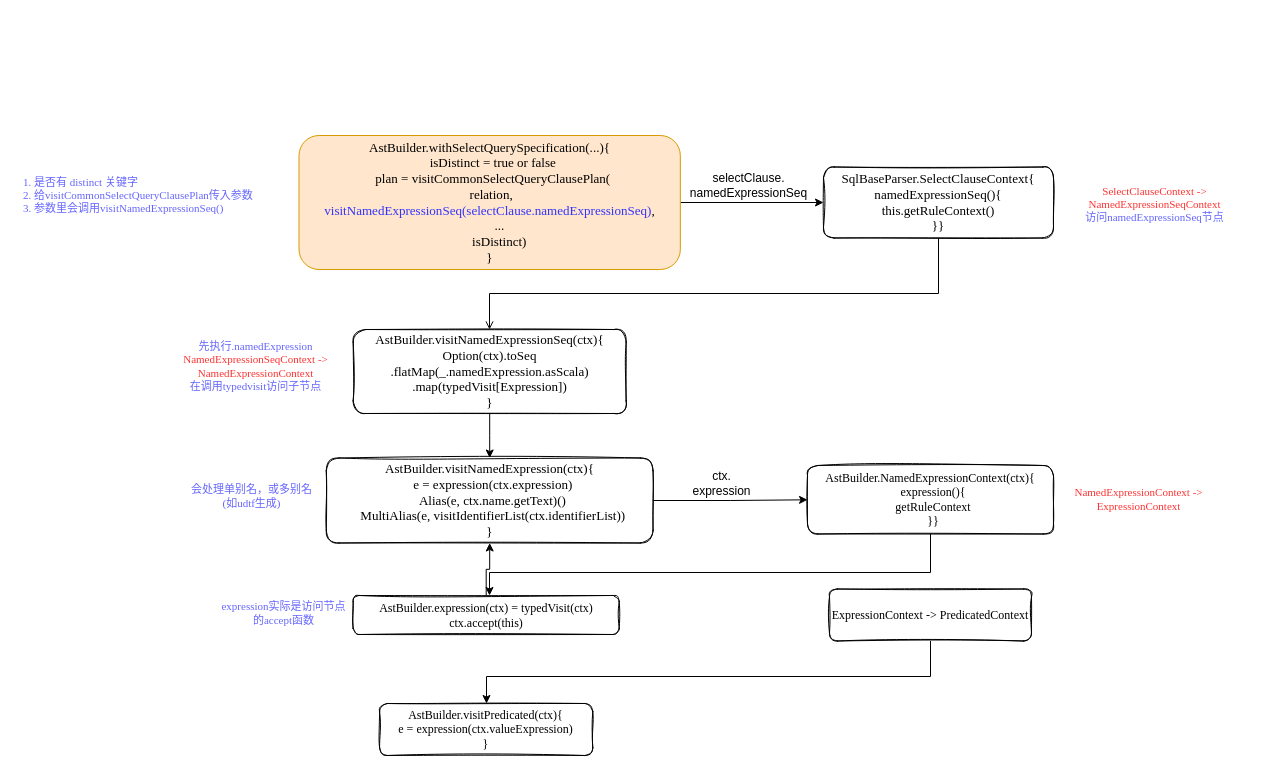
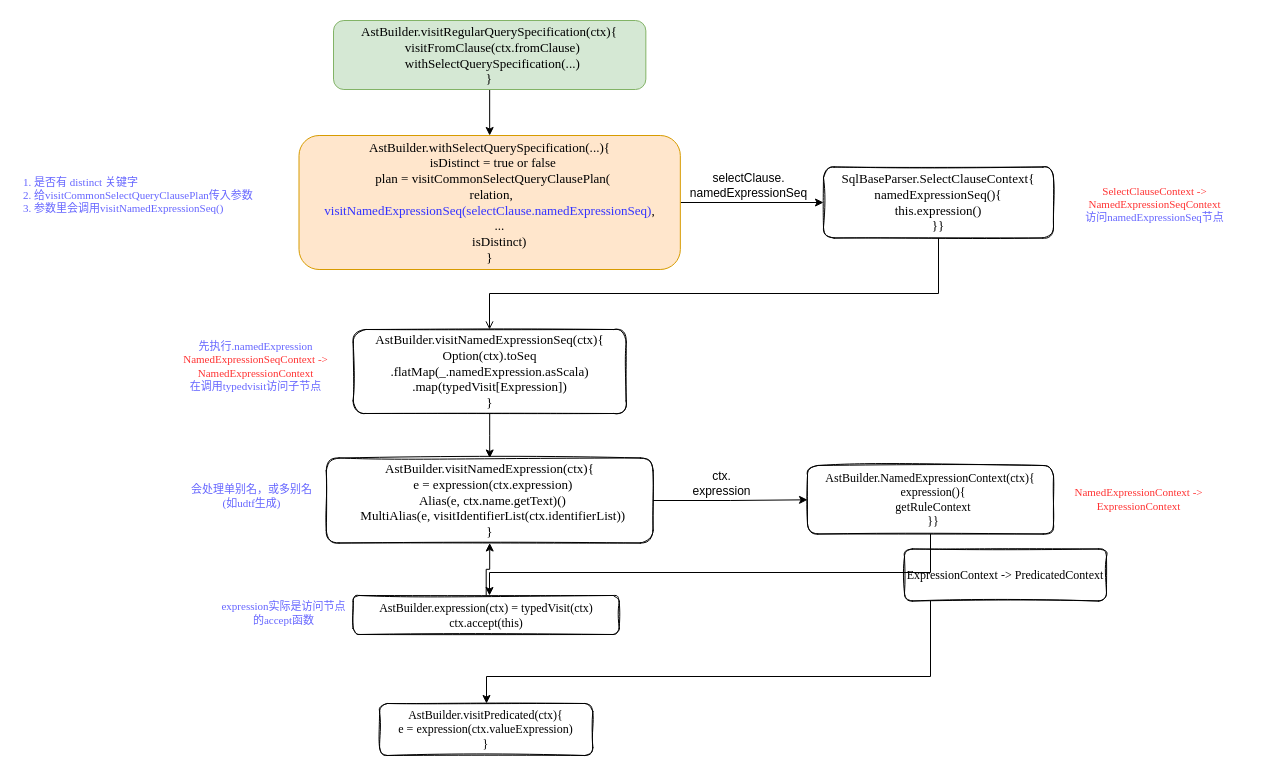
+ <mxCell id="3" value="&lt;div&gt;&lt;span style=&quot;font-size: 13.067px&quot;&gt;AstBuilder.visitRegularQuerySpecification(ctx){&lt;/span&gt;&lt;/div&gt;&lt;div&gt;&lt;span style=&quot;font-size: 13.067px&quot;&gt;&amp;nbsp; visitFromClause(ctx.fromClause)&lt;/span&gt;&lt;/div&gt;&lt;div&gt;&lt;span style=&quot;font-size: 13.067px&quot;&gt;&amp;nbsp; withSelectQuerySpecification(...)&lt;/span&gt;&lt;/div&gt;&lt;div&gt;&lt;span style=&quot;font-size: 13.067px&quot;&gt;}&lt;/span&gt;&lt;/div&gt;" style="rounded=1;whiteSpace=wrap;html=1;sketch=0;fillColor=#d5e8d4;shadow=0;glass=0;labelBackgroundColor=none;fontFamily=Comic Sans MS;strokeColor=#82b366;" vertex="1" parent="1"><mxGeometry x="333" y="20" width="312.35" height="69" as="geometry" /></mxCell>
+ <mxCell id="2" style="edgeStyle=orthogonalEdgeStyle;rounded=0;orthogonalLoop=1;jettySize=auto;html=1;entryX=0.5;entryY=0;entryDx=0;entryDy=0;" edge="1" parent="1" source="3" target="5"><mxGeometry relative="1" as="geometry" /></mxCell>
- <mxCell id="8" value="&lt;div&gt;&lt;span style=&quot;font-size: 13.067px&quot;&gt;SqlBaseParser.SelectClauseContext{&lt;/span&gt;&lt;/div&gt;&lt;div&gt;&lt;span style=&quot;font-size: 13.067px&quot;&gt;namedExpressionSeq(){&lt;/span&gt;&lt;/div&gt;&lt;div&gt;&lt;span style=&quot;font-size: 13.067px&quot;&gt;this.getRuleContext()&lt;/span&gt;&lt;/div&gt;&lt;div&gt;&lt;span style=&quot;font-size: 13.067px&quot;&gt;}}&lt;/span&gt;&lt;/div&gt;" style="rounded=1;whiteSpace=wrap;html=1;sketch=1;fillColor=none;shadow=0;glass=0;labelBackgroundColor=none;fontFamily=Comic Sans MS;strokeColor=default;" vertex="1" parent="1"><mxGeometry x="823" y="166.5" width="230" height="71" as="geometry" /></mxCell>
+ <mxCell id="8" value="&lt;div&gt;&lt;span style=&quot;font-size: 13.067px&quot;&gt;SqlBaseParser.SelectClauseContext{&lt;/span&gt;&lt;/div&gt;&lt;div&gt;&lt;span style=&quot;font-size: 13.067px&quot;&gt;namedExpressionSeq(){&lt;/span&gt;&lt;/div&gt;&lt;div&gt;&lt;span style=&quot;font-size: 13.067px&quot;&gt;this.expression()&lt;/span&gt;&lt;/div&gt;&lt;div&gt;&lt;span style=&quot;font-size: 13.067px&quot;&gt;}}&lt;/span&gt;&lt;/div&gt;" style="rounded=1;whiteSpace=wrap;html=1;sketch=1;fillColor=none;shadow=0;glass=0;labelBackgroundColor=none;fontFamily=Comic Sans MS;strokeColor=default;" vertex="1" parent="1"><mxGeometry x="823" y="166.5" width="230" height="71" as="geometry" /></mxCell>
- <mxCell id="25" value="ExpressionContext -&amp;gt; PredicatedContext" style="rounded=1;whiteSpace=wrap;html=1;sketch=1;fillColor=none;shadow=0;glass=0;labelBackgroundColor=none;fontFamily=Comic Sans MS;strokeColor=default;" vertex="1" parent="1"><mxGeometry x="829" y="588.5" width="202" height="52" as="geometry" /></mxCell>
+ <mxCell id="25" value="ExpressionContext -&amp;gt; PredicatedContext" style="rounded=1;whiteSpace=wrap;html=1;sketch=1;fillColor=none;shadow=0;glass=0;labelBackgroundColor=none;fontFamily=Comic Sans MS;strokeColor=default;" vertex="1" parent="1"><mxGeometry x="904" y="548.5" width="202" height="52" as="geometry" /></mxCell>
